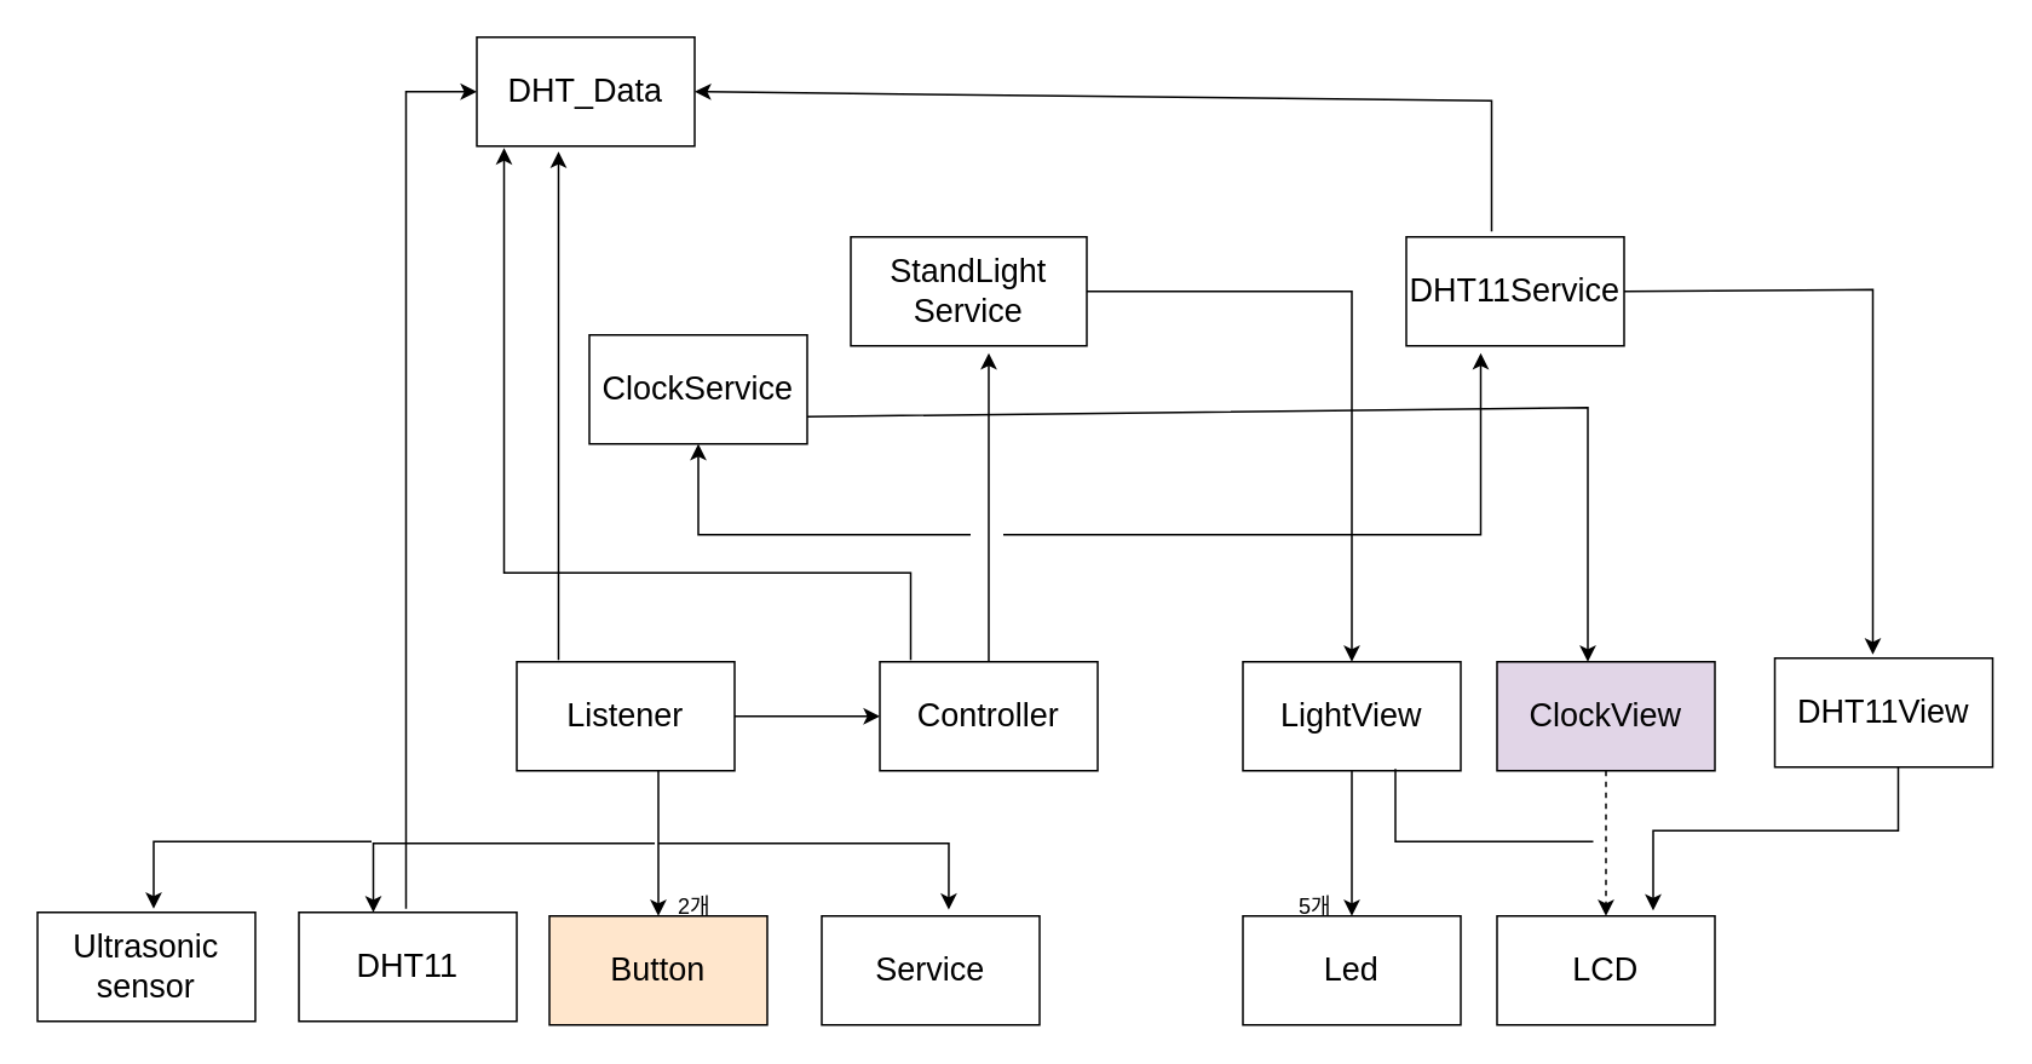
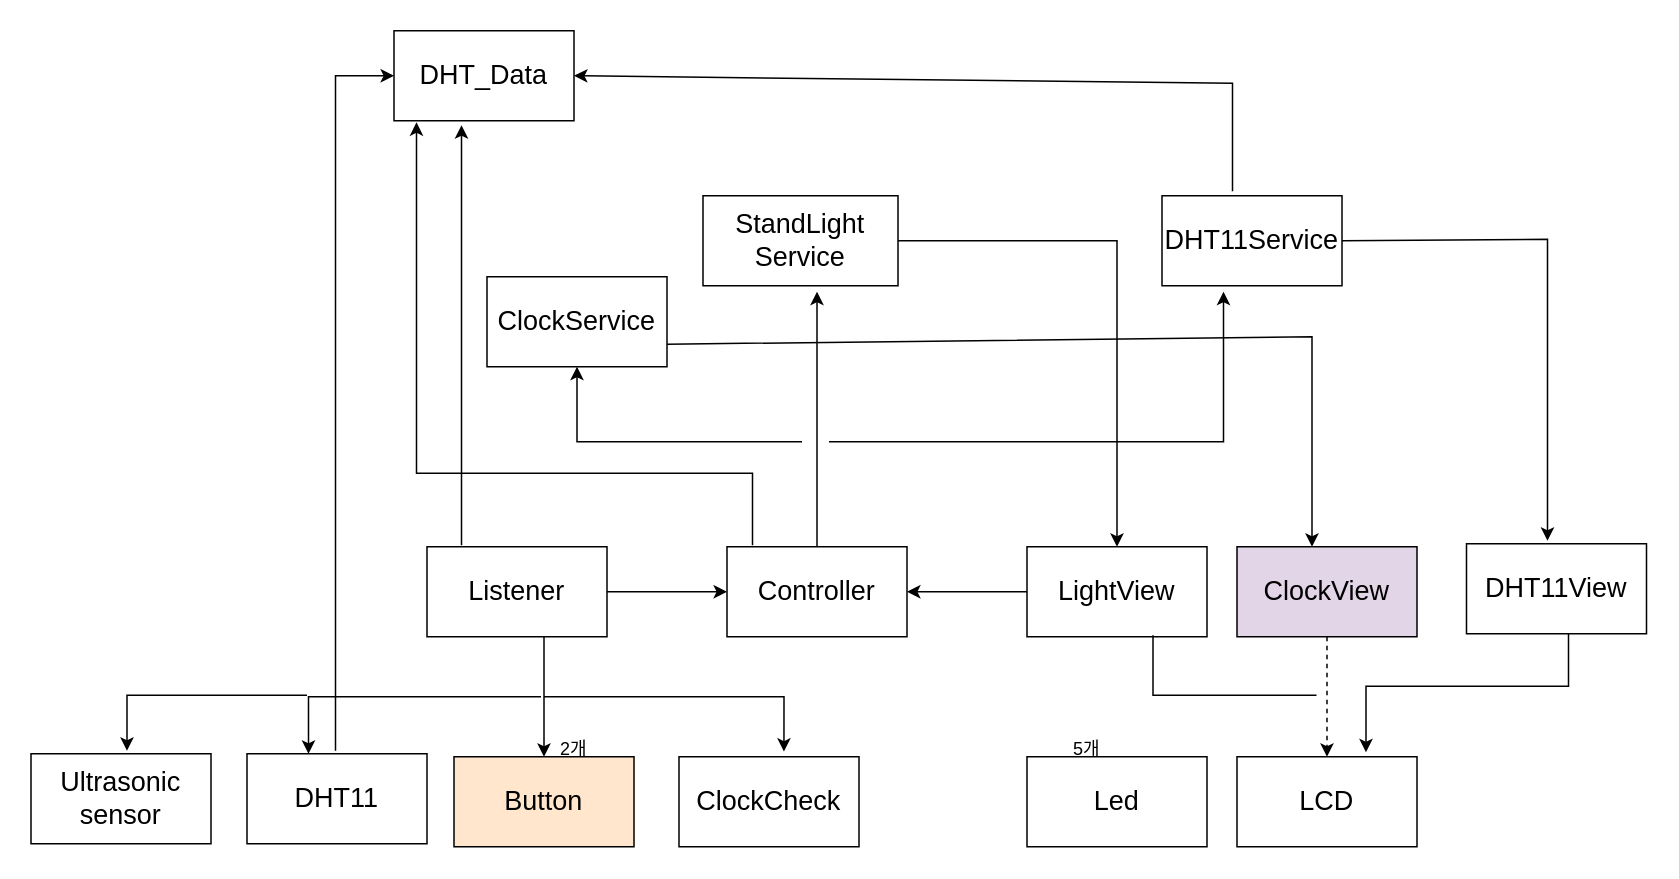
- <mxCell id="8" value="" style="edgeStyle=none;html=1;fontSize=18;" parent="1" source="9" target="10" edge="1"><mxGeometry relative="1" as="geometry" /></mxCell>
+ <mxCell id="8" value="" style="edgeStyle=none;html=1;fontSize=18;" parent="1" source="9" target="7" edge="1"><mxGeometry relative="1" as="geometry" /></mxCell>
- <mxCell id="21" value="Service" style="whiteSpace=wrap;html=1;fontSize=18;" parent="1" vertex="1"><mxGeometry x="452" y="504" width="120" height="60" as="geometry" /></mxCell>
+ <mxCell id="21" value="ClockCheck" style="whiteSpace=wrap;html=1;fontSize=18;" parent="1" vertex="1"><mxGeometry x="452" y="504" width="120" height="60" as="geometry" /></mxCell>
